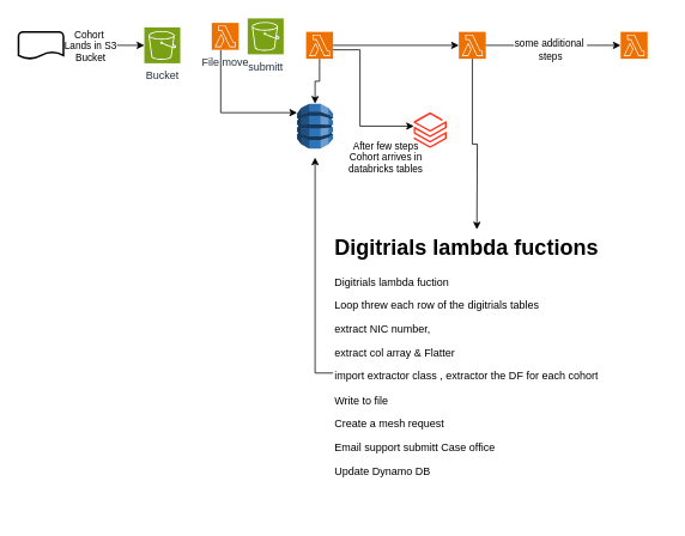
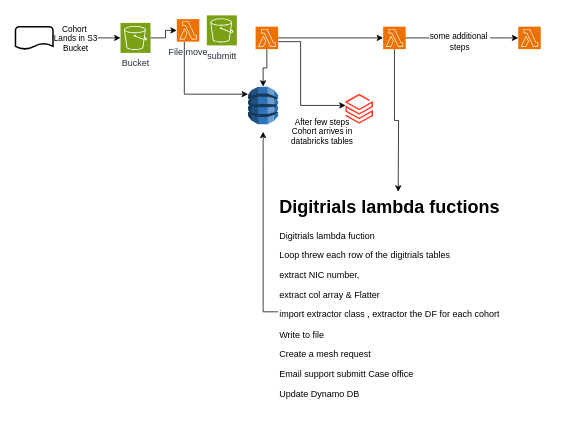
+ <mxCell id="8" style="edgeStyle=orthogonalEdgeStyle;rounded=0;orthogonalLoop=1;jettySize=auto;html=1;entryX=0;entryY=0.5;entryDx=0;entryDy=0;entryPerimeter=0;" edge="1" parent="1" source="4" target="3"><mxGeometry relative="1" as="geometry" /></mxCell>
